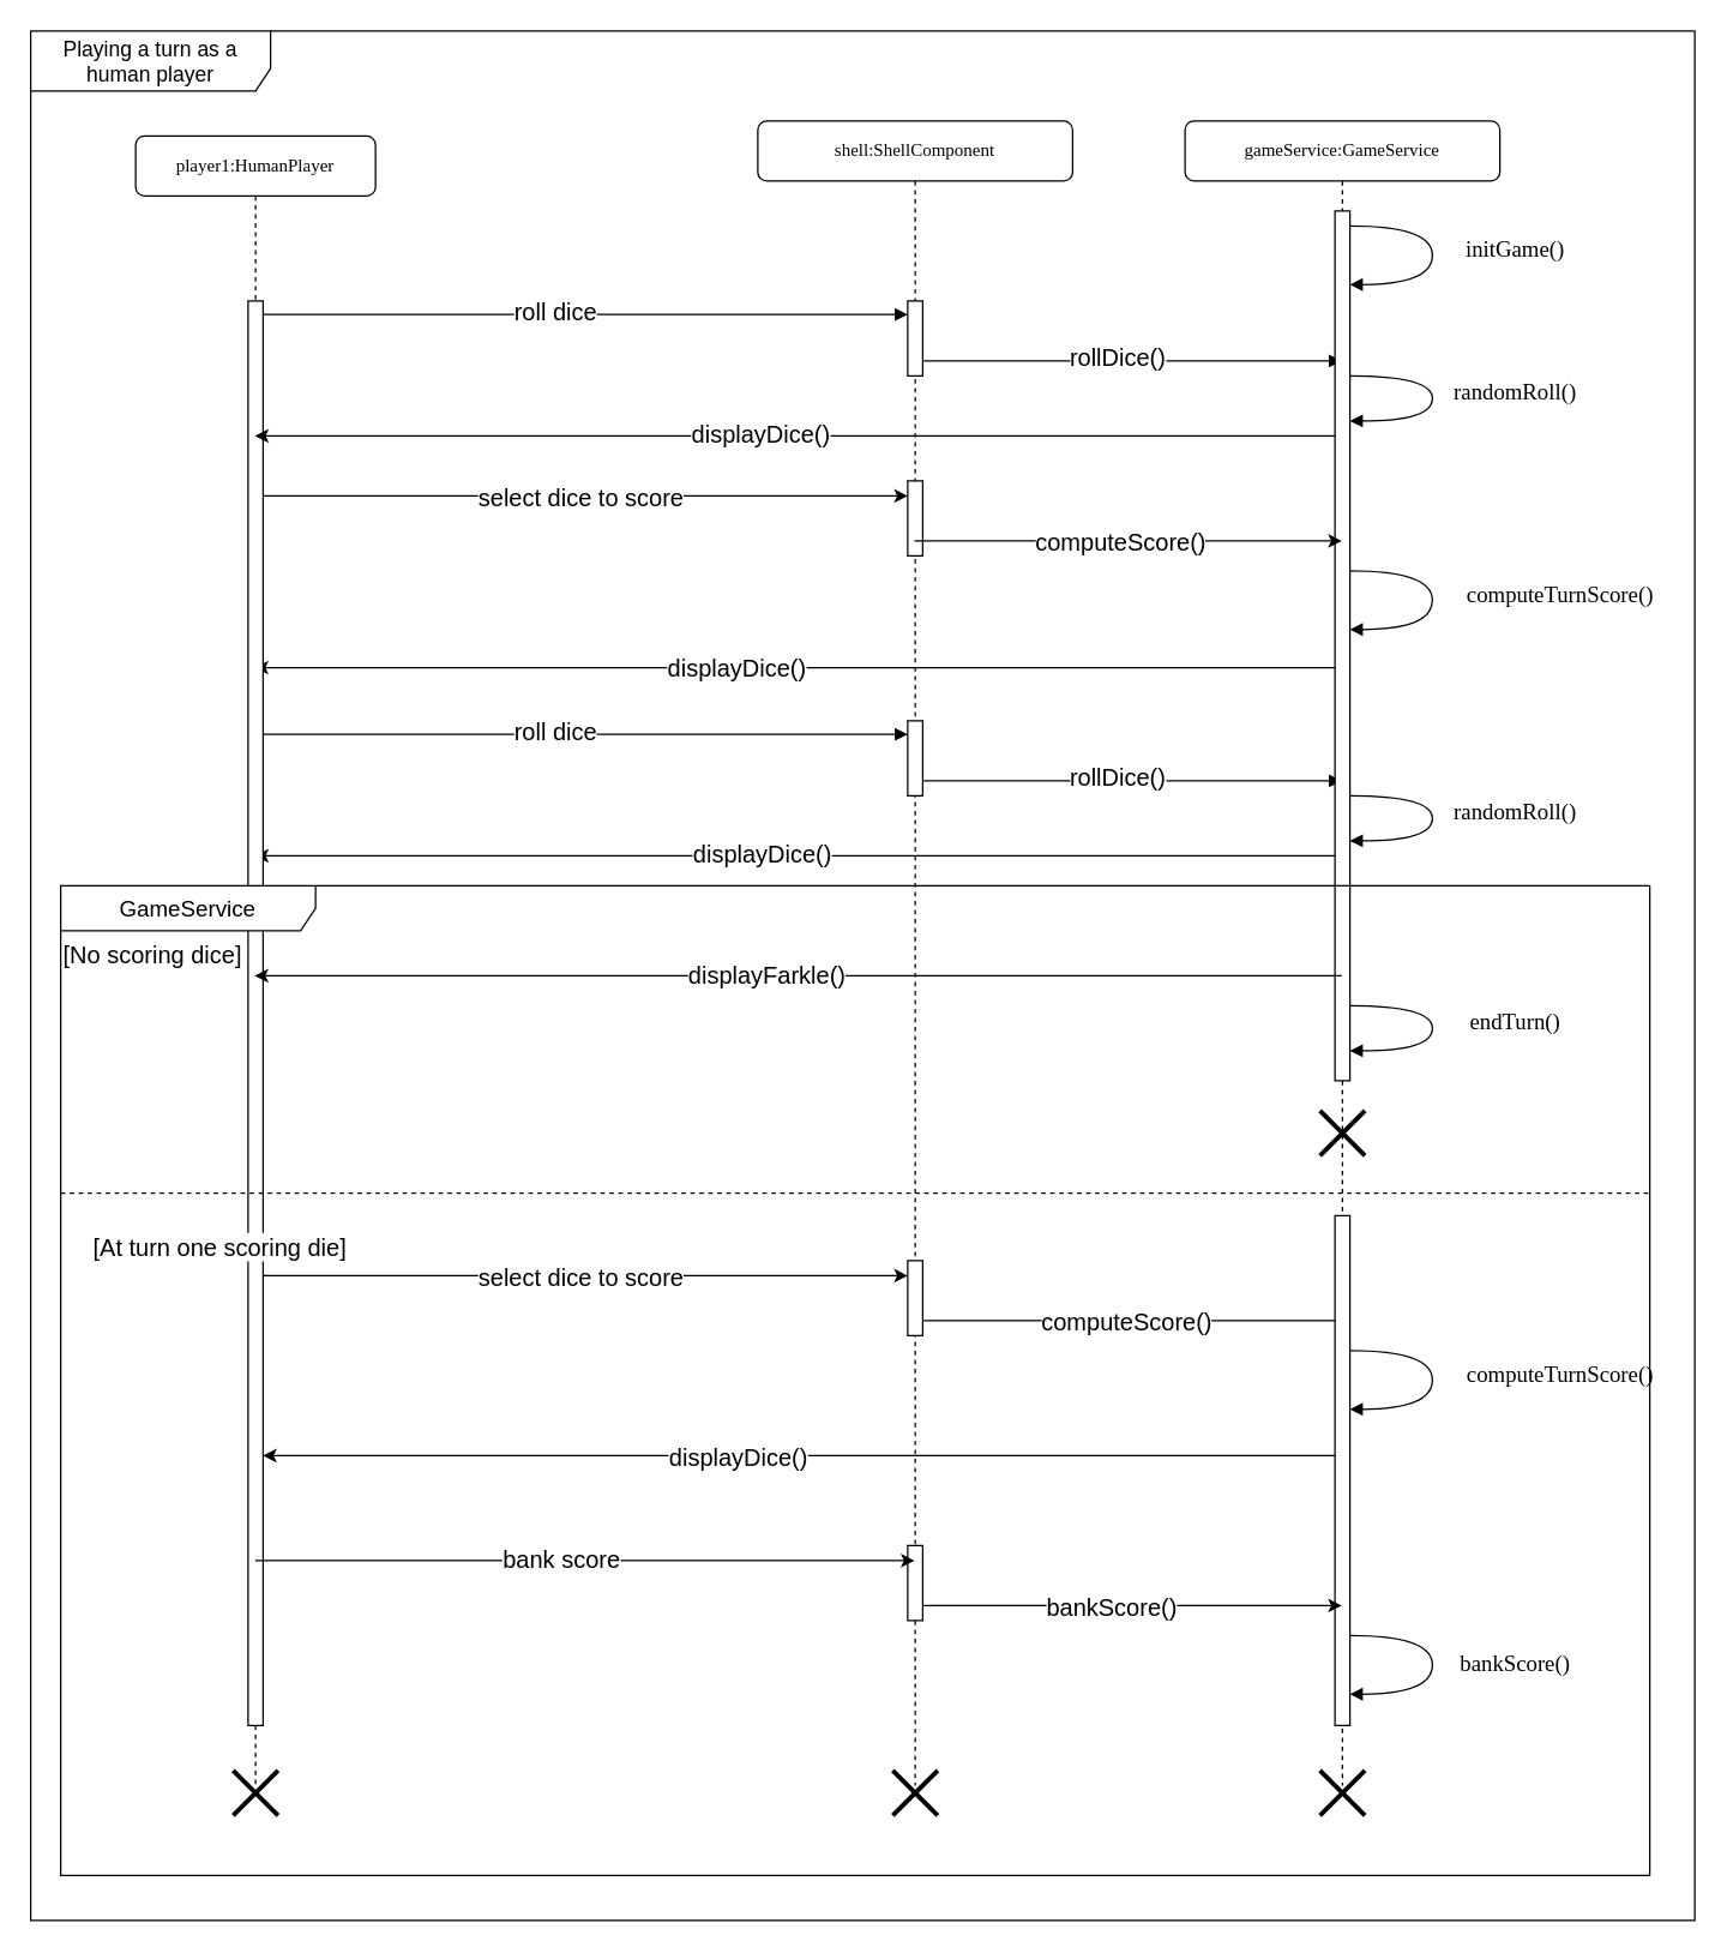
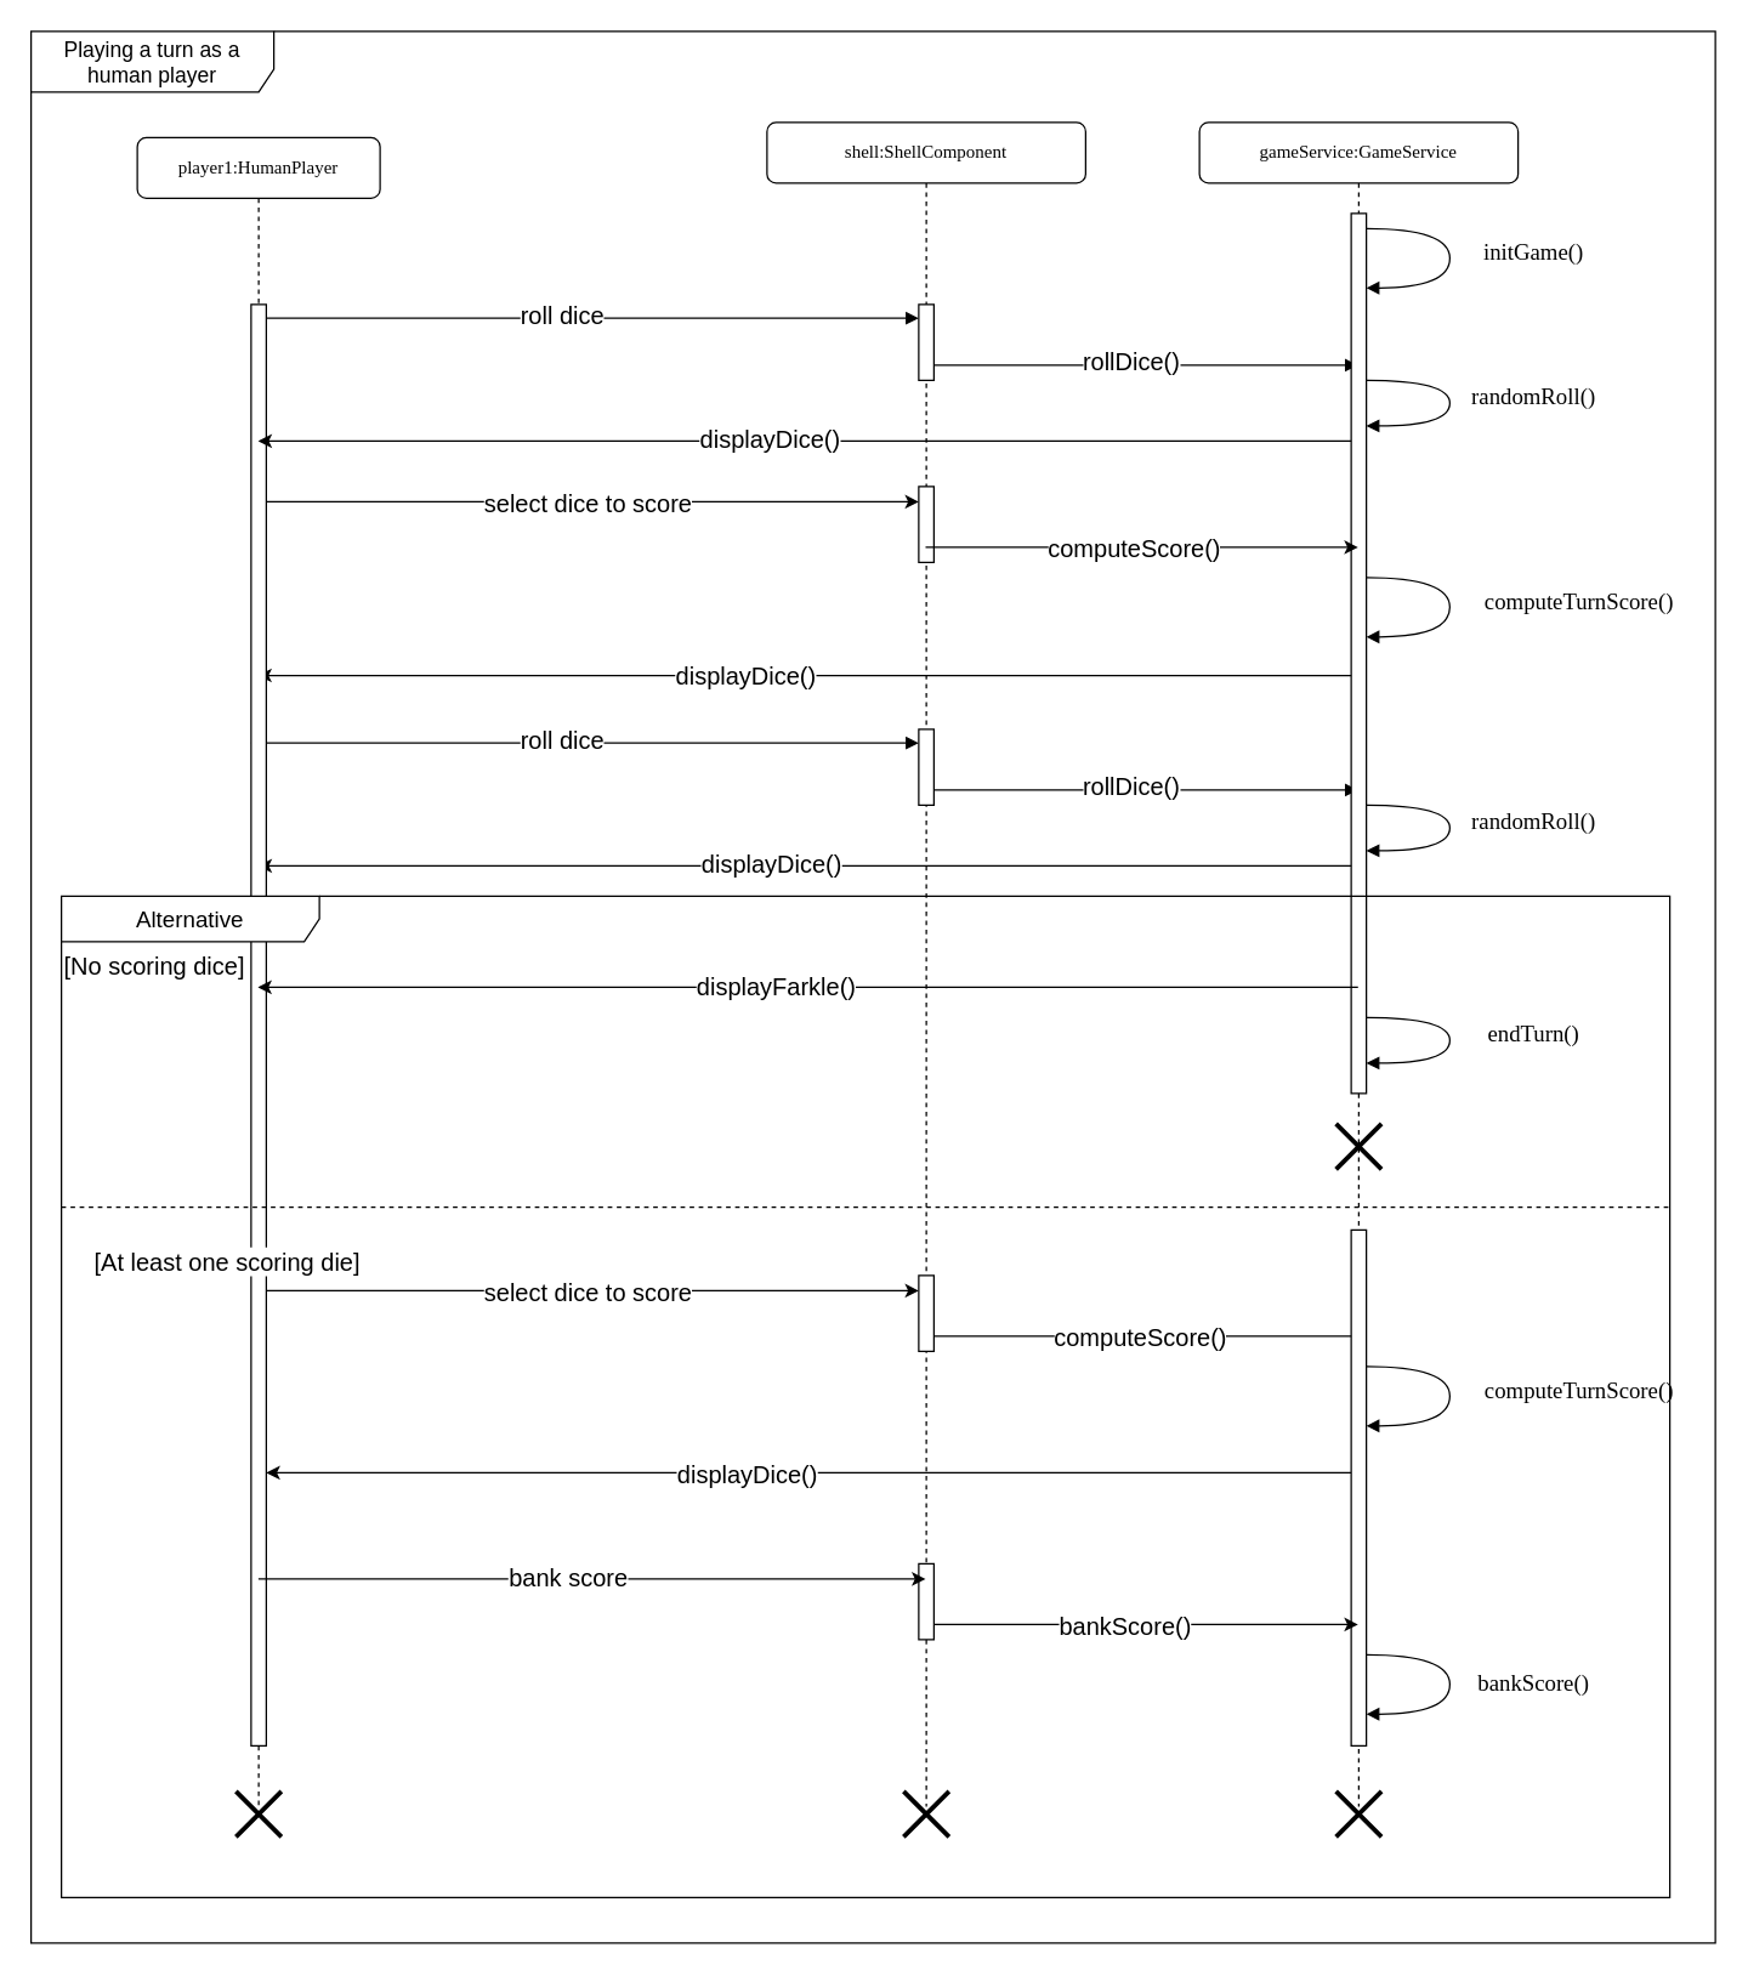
- <mxCell id="51" value="GameService" style="shape=umlFrame;whiteSpace=wrap;html=1;pointerEvents=0;recursiveResize=0;container=1;collapsible=0;width=170;fontSize=15;" vertex="1" parent="1"><mxGeometry x="40" y="590" width="1060" height="660" as="geometry" /></mxCell>
+ <mxCell id="51" value="Alternative" style="shape=umlFrame;whiteSpace=wrap;html=1;pointerEvents=0;recursiveResize=0;container=1;collapsible=0;width=170;fontSize=15;" vertex="1" parent="1"><mxGeometry x="40" y="590" width="1060" height="660" as="geometry" /></mxCell>
- <mxCell id="53" value="[At turn one scoring die]" style="line;strokeWidth=1;dashed=1;labelPosition=center;verticalLabelPosition=bottom;align=left;verticalAlign=top;spacingLeft=20;spacingTop=15;html=1;whiteSpace=wrap;fontSize=16;" vertex="1" parent="51"><mxGeometry y="200" width="1060" height="10" as="geometry" /></mxCell>
+ <mxCell id="53" value="[At least one scoring die]" style="line;strokeWidth=1;dashed=1;labelPosition=center;verticalLabelPosition=bottom;align=left;verticalAlign=top;spacingLeft=20;spacingTop=15;html=1;whiteSpace=wrap;fontSize=16;" vertex="1" parent="51"><mxGeometry y="200" width="1060" height="10" as="geometry" /></mxCell>
